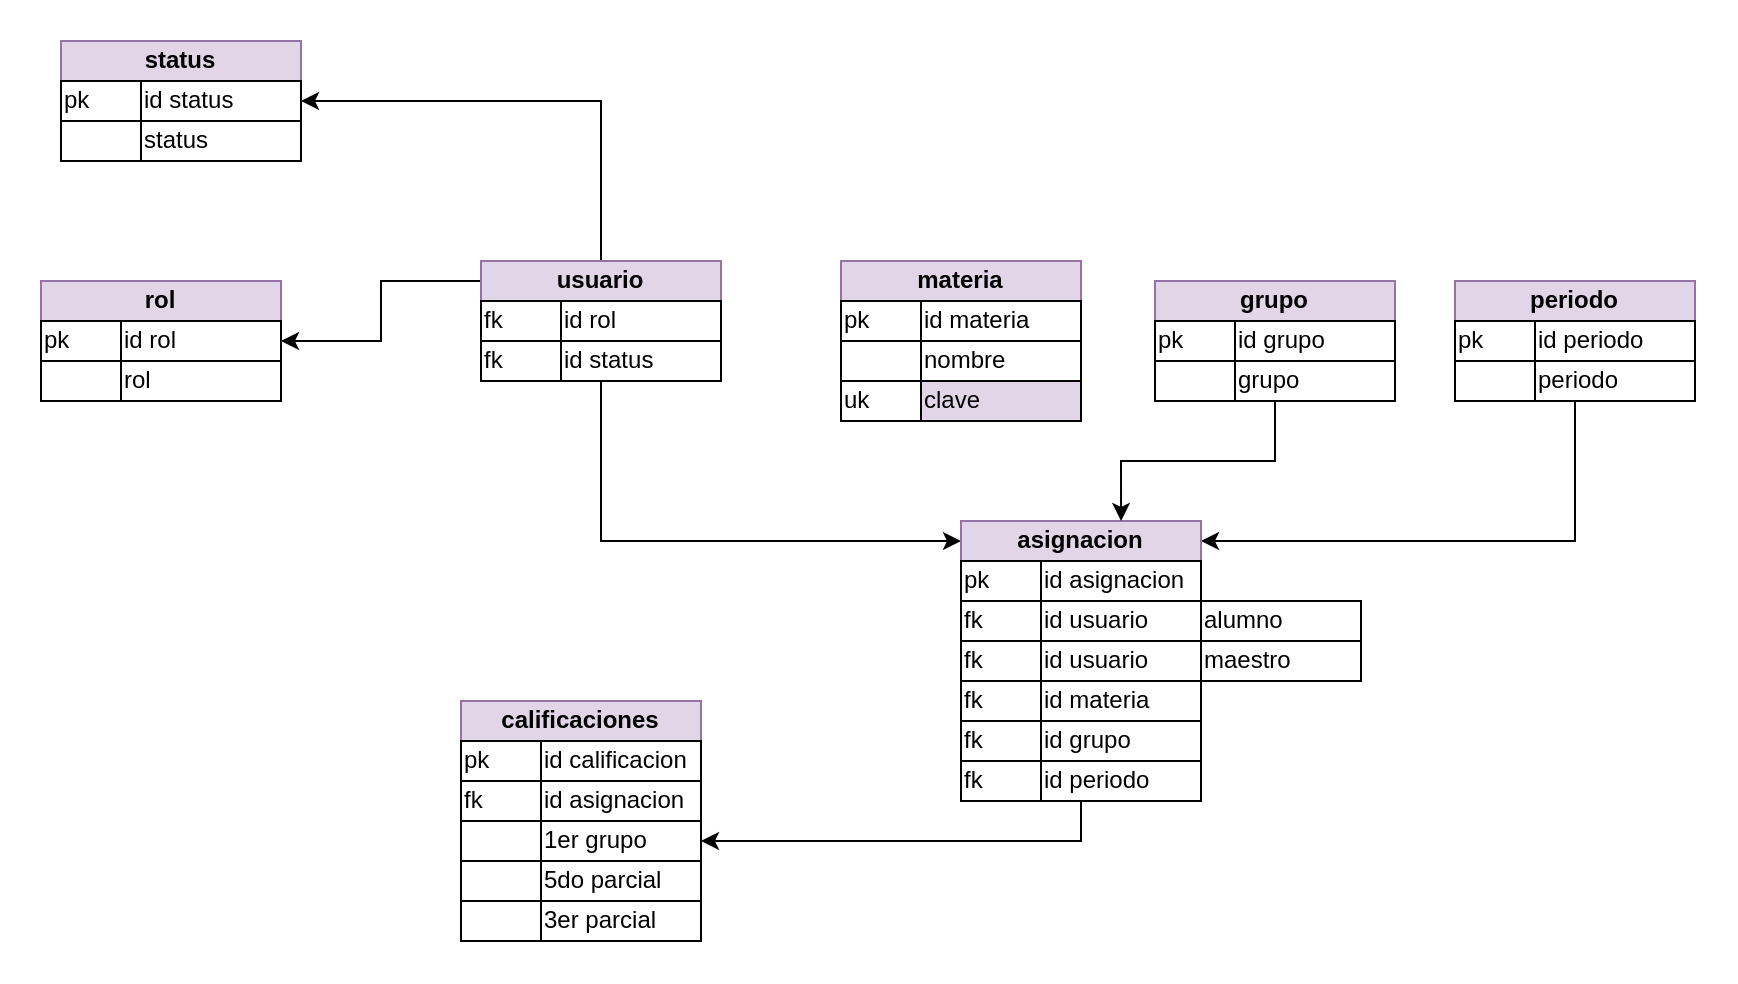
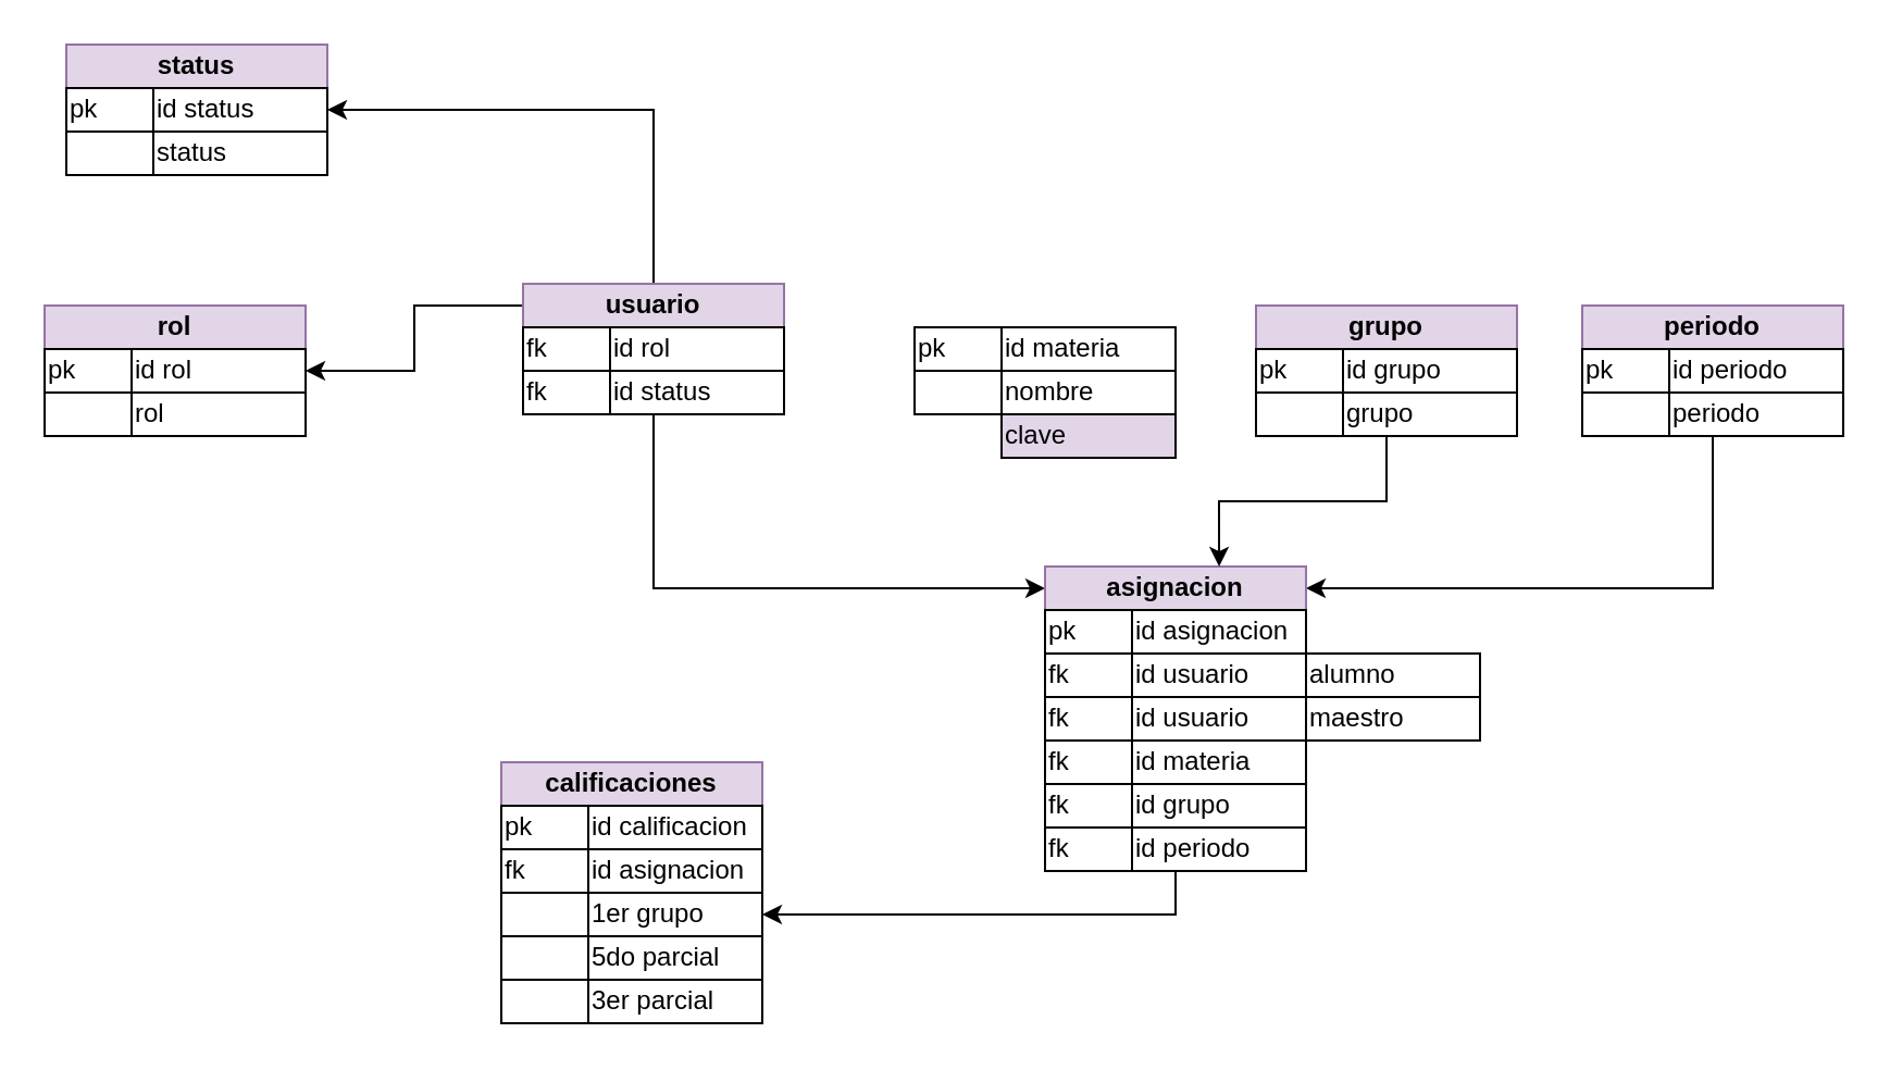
- <mxCell id="23" value="&lt;b&gt;materia&lt;/b&gt;" style="rounded=0;whiteSpace=wrap;html=1;fillColor=#e1d5e7;strokeColor=#9673a6;" vertex="1" parent="1"><mxGeometry x="420" y="130" width="120" height="20" as="geometry" /></mxCell>
- <mxCell id="29" value="uk" style="rounded=0;whiteSpace=wrap;html=1;align=left;" vertex="1" parent="1"><mxGeometry x="420" y="190" width="40" height="20" as="geometry" /></mxCell>
